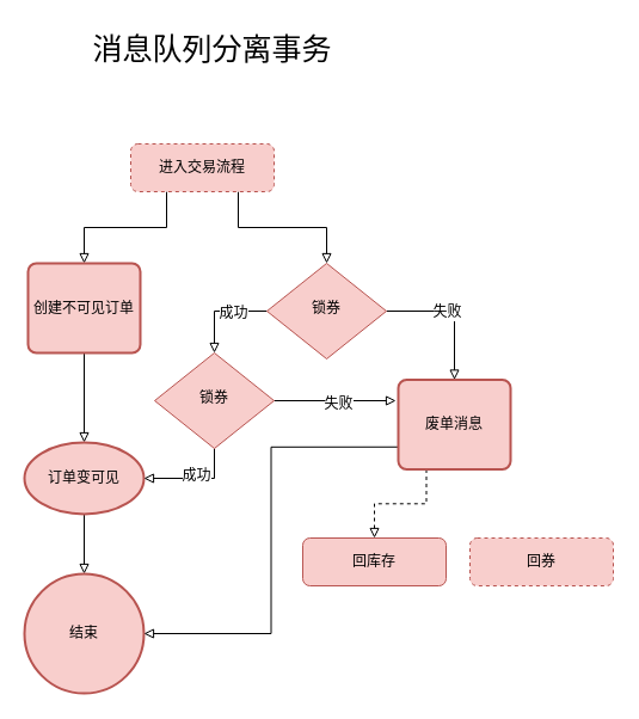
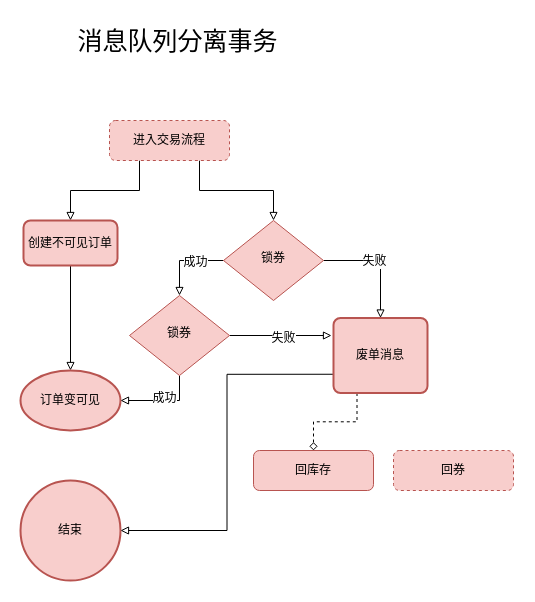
- <mxCell id="11" value="创建不可见订单" style="rounded=1;whiteSpace=wrap;html=1;absoluteArcSize=1;arcSize=14;strokeWidth=2;fillColor=#f8cecc;strokeColor=#b85450;" vertex="1" parent="1"><mxGeometry x="23" y="220" width="94" height="75" as="geometry" /></mxCell>
+ <mxCell id="11" value="创建不可见订单" style="rounded=1;whiteSpace=wrap;html=1;absoluteArcSize=1;arcSize=14;strokeWidth=2;fillColor=#f8cecc;strokeColor=#b85450;" vertex="1" parent="1"><mxGeometry x="23" y="220" width="94" height="45" as="geometry" /></mxCell>
- <mxCell id="16" style="edgeStyle=orthogonalEdgeStyle;rounded=0;sketch=0;orthogonalLoop=1;jettySize=auto;html=1;exitX=0.25;exitY=1;exitDx=0;exitDy=0;entryX=0.5;entryY=0;entryDx=0;entryDy=0;shadow=0;endArrow=block;endFill=0;fontSize=12;dashed=1;" edge="1" parent="1" source="18" target="19"><mxGeometry relative="1" as="geometry" /></mxCell>
+ <mxCell id="16" style="edgeStyle=orthogonalEdgeStyle;rounded=0;sketch=0;orthogonalLoop=1;jettySize=auto;html=1;exitX=0.25;exitY=1;exitDx=0;exitDy=0;entryX=0.5;entryY=0;entryDx=0;entryDy=0;shadow=0;endArrow=diamond;endFill=0;fontSize=12;dashed=1;" edge="1" parent="1" source="18" target="19"><mxGeometry relative="1" as="geometry" /></mxCell>
- <mxCell id="13" style="edgeStyle=orthogonalEdgeStyle;rounded=0;sketch=0;orthogonalLoop=1;jettySize=auto;html=1;exitX=0.5;exitY=1;exitDx=0;exitDy=0;exitPerimeter=0;entryX=0.5;entryY=0;entryDx=0;entryDy=0;entryPerimeter=0;shadow=0;endArrow=block;endFill=0;fontSize=12;" edge="1" parent="1" source="14" target="15"><mxGeometry relative="1" as="geometry" /></mxCell>
